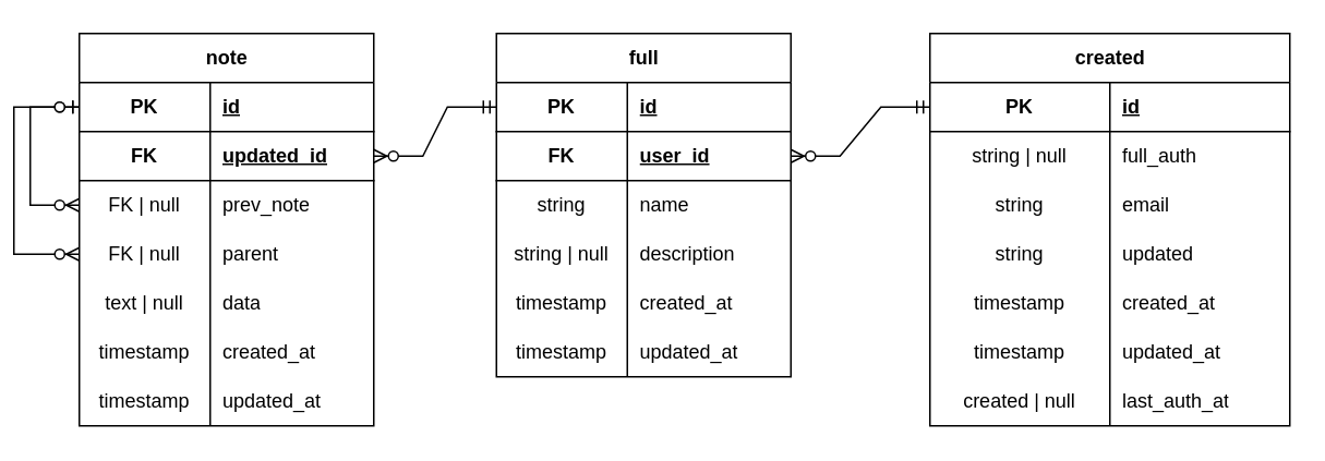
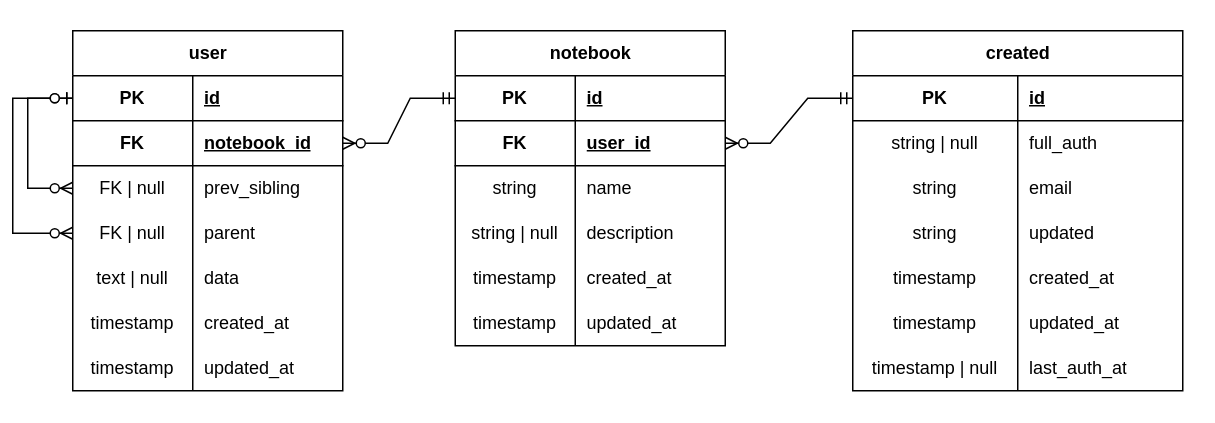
- <mxCell id="2" value="note" style="shape=table;startSize=30;container=1;collapsible=1;childLayout=tableLayout;fixedRows=1;rowLines=0;fontStyle=1;align=center;resizeLast=1;html=1;" parent="1" vertex="1"><mxGeometry x="20" y="20" width="180" height="240" as="geometry" /></mxCell>
+ <mxCell id="2" value="user" style="shape=table;startSize=30;container=1;collapsible=1;childLayout=tableLayout;fixedRows=1;rowLines=0;fontStyle=1;align=center;resizeLast=1;html=1;" parent="1" vertex="1"><mxGeometry x="20" y="20" width="180" height="240" as="geometry" /></mxCell>
- <mxCell id="26" value="full" style="shape=table;startSize=30;container=1;collapsible=1;childLayout=tableLayout;fixedRows=1;rowLines=0;fontStyle=1;align=center;resizeLast=1;html=1;" parent="1" vertex="1"><mxGeometry x="275" y="20" width="180" height="210" as="geometry" /></mxCell>
+ <mxCell id="26" value="notebook" style="shape=table;startSize=30;container=1;collapsible=1;childLayout=tableLayout;fixedRows=1;rowLines=0;fontStyle=1;align=center;resizeLast=1;html=1;" parent="1" vertex="1"><mxGeometry x="275" y="20" width="180" height="210" as="geometry" /></mxCell>
- <mxCell id="8" value="updated_id" style="shape=partialRectangle;connectable=0;fillColor=none;top=0;left=0;bottom=0;right=0;align=left;spacingLeft=6;fontStyle=5;overflow=hidden;whiteSpace=wrap;html=1;" parent="6" vertex="1"><mxGeometry x="80" width="100" height="30" as="geometry"><mxRectangle width="100" height="30" as="alternateBounds" /></mxGeometry></mxCell>
+ <mxCell id="8" value="notebook_id" style="shape=partialRectangle;connectable=0;fillColor=none;top=0;left=0;bottom=0;right=0;align=left;spacingLeft=6;fontStyle=5;overflow=hidden;whiteSpace=wrap;html=1;" parent="6" vertex="1"><mxGeometry x="80" width="100" height="30" as="geometry"><mxRectangle width="100" height="30" as="alternateBounds" /></mxGeometry></mxCell>
- <mxCell id="11" value="prev_note" style="shape=partialRectangle;connectable=0;fillColor=none;top=0;left=0;bottom=0;right=0;align=left;spacingLeft=6;overflow=hidden;whiteSpace=wrap;html=1;" parent="9" vertex="1"><mxGeometry x="80" width="100" height="30" as="geometry"><mxRectangle width="100" height="30" as="alternateBounds" /></mxGeometry></mxCell>
+ <mxCell id="11" value="prev_sibling" style="shape=partialRectangle;connectable=0;fillColor=none;top=0;left=0;bottom=0;right=0;align=left;spacingLeft=6;overflow=hidden;whiteSpace=wrap;html=1;" parent="9" vertex="1"><mxGeometry x="80" width="100" height="30" as="geometry"><mxRectangle width="100" height="30" as="alternateBounds" /></mxGeometry></mxCell>
- <mxCell id="65" value="created | null" style="shape=partialRectangle;connectable=0;fillColor=none;top=0;left=0;bottom=0;right=0;editable=1;overflow=hidden;whiteSpace=wrap;html=1;" parent="64" vertex="1"><mxGeometry width="110" height="30" as="geometry"><mxRectangle width="110" height="30" as="alternateBounds" /></mxGeometry></mxCell>
+ <mxCell id="65" value="timestamp | null" style="shape=partialRectangle;connectable=0;fillColor=none;top=0;left=0;bottom=0;right=0;editable=1;overflow=hidden;whiteSpace=wrap;html=1;" parent="64" vertex="1"><mxGeometry width="110" height="30" as="geometry"><mxRectangle width="110" height="30" as="alternateBounds" /></mxGeometry></mxCell>
